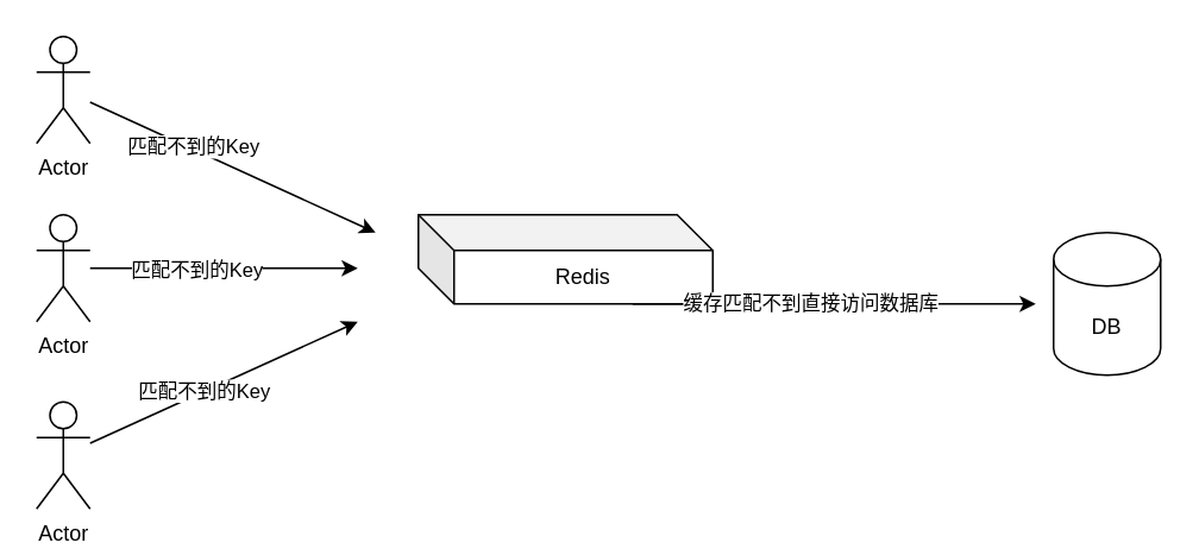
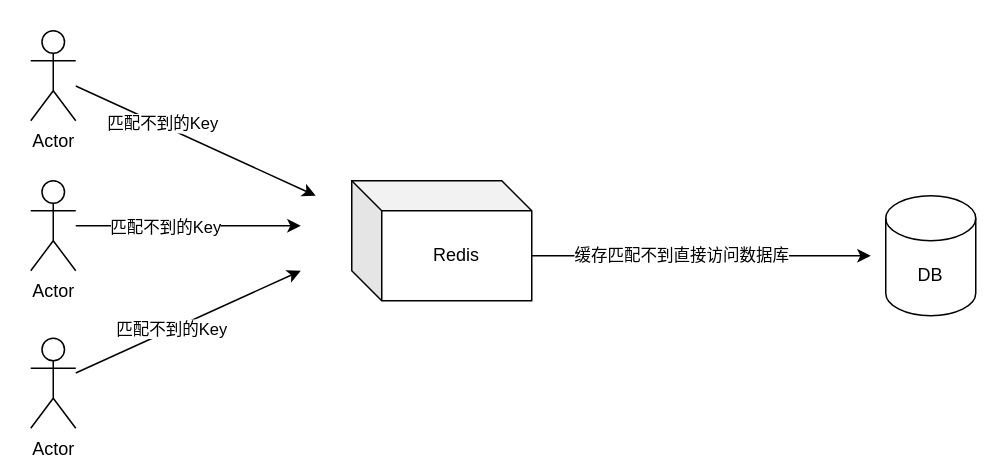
- <mxCell id="7" value="Redis" style="shape=cube;whiteSpace=wrap;html=1;boundedLbl=1;backgroundOutline=1;darkOpacity=0.05;darkOpacity2=0.1;" vertex="1" parent="1"><mxGeometry x="234" y="120" width="165" height="50" as="geometry" /></mxCell>
+ <mxCell id="7" value="Redis" style="shape=cube;whiteSpace=wrap;html=1;boundedLbl=1;backgroundOutline=1;darkOpacity=0.05;darkOpacity2=0.1;" vertex="1" parent="1"><mxGeometry x="234" y="120" width="120" height="80" as="geometry" /></mxCell>
